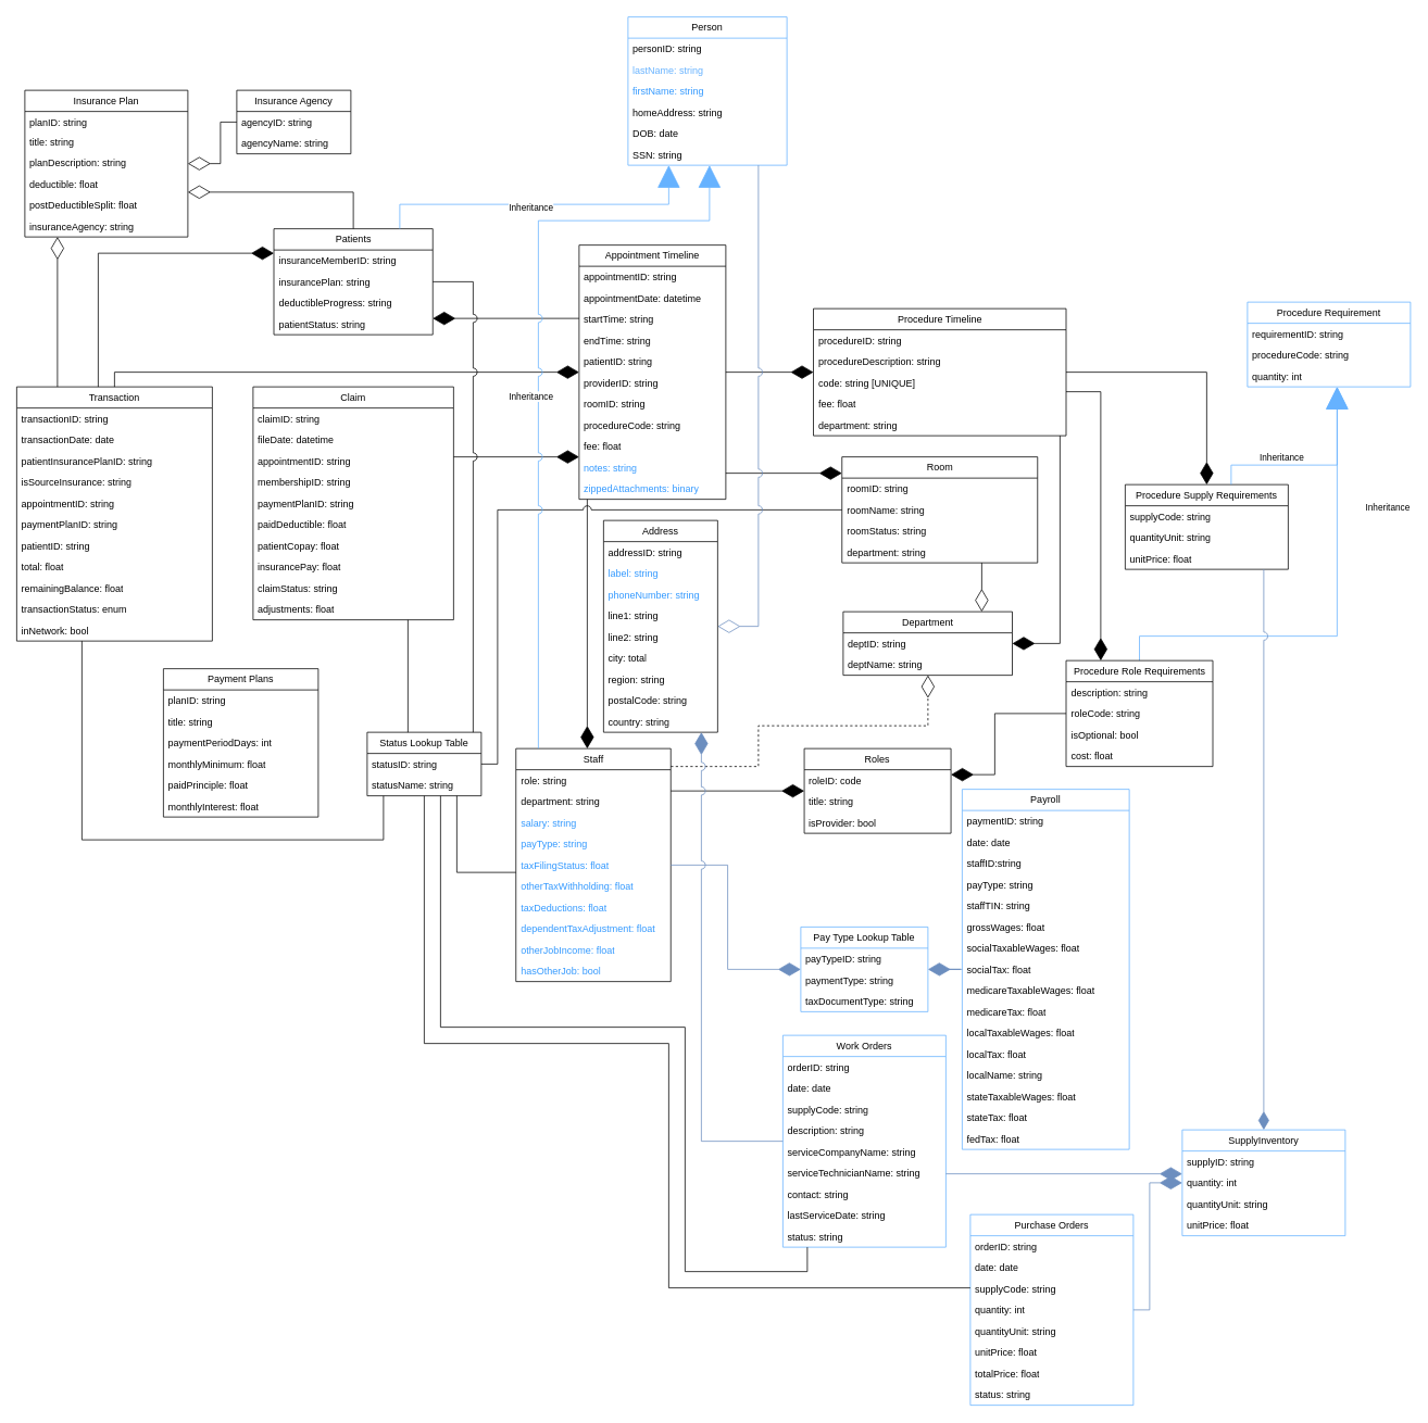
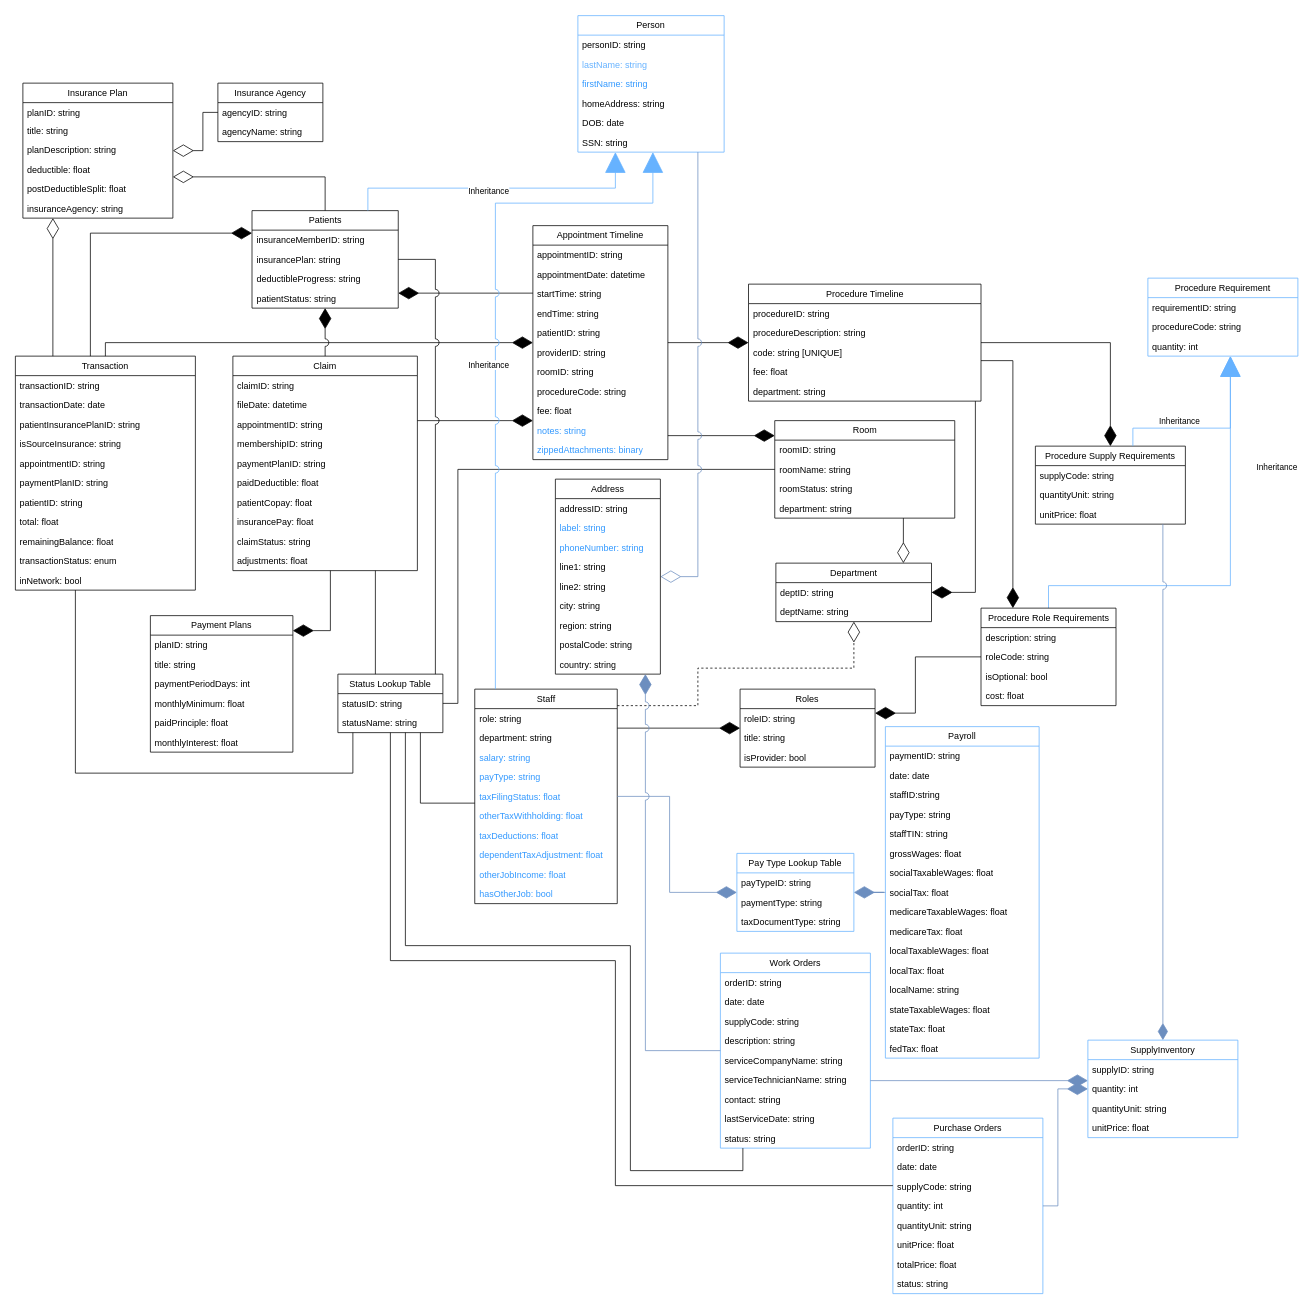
+ <mxCell id="119" style="rounded=0;orthogonalLoop=1;jettySize=auto;html=1;edgeStyle=orthogonalEdgeStyle;jumpStyle=arc;comic=0;jiggle=6;backgroundOutline=0;endSize=25;startSize=25;jumpSize=10;endArrow=diamondThin;endFill=1;startArrow=none;startFill=0;" parent="1" source="108" target="2" edge="1"><mxGeometry relative="1" as="geometry"><Array as="points"><mxPoint x="433" y="380" /></Array></mxGeometry></mxCell>
- <mxCell id="61" style="rounded=0;orthogonalLoop=1;jettySize=auto;html=1;edgeStyle=orthogonalEdgeStyle;jumpStyle=arc;comic=0;jiggle=6;backgroundOutline=0;endSize=25;startSize=25;jumpSize=10;endArrow=diamondThin;endFill=1;startArrow=none;startFill=0;" parent="1" source="32" target="45" edge="1"><mxGeometry relative="1" as="geometry"><Array as="points"><mxPoint x="720" y="740" /><mxPoint x="720" y="740" /></Array><mxPoint x="1045" y="927" as="targetPoint" /></mxGeometry></mxCell>
- <mxCell id="13" value="city: total" style="text;strokeColor=none;fillColor=none;align=left;verticalAlign=top;spacingLeft=4;spacingRight=4;overflow=hidden;rotatable=0;points=[[0,0.5],[1,0.5]];portConstraint=eastwest;whiteSpace=wrap;html=1;comic=0;jiggle=6;backgroundOutline=0;" parent="7" vertex="1"><mxGeometry y="156" width="140" height="26" as="geometry" /></mxCell>
+ <mxCell id="13" value="city: string" style="text;strokeColor=none;fillColor=none;align=left;verticalAlign=top;spacingLeft=4;spacingRight=4;overflow=hidden;rotatable=0;points=[[0,0.5],[1,0.5]];portConstraint=eastwest;whiteSpace=wrap;html=1;comic=0;jiggle=6;backgroundOutline=0;" parent="7" vertex="1"><mxGeometry y="156" width="140" height="26" as="geometry" /></mxCell>
+ <mxCell id="121" style="rounded=0;orthogonalLoop=1;jettySize=auto;html=1;edgeStyle=orthogonalEdgeStyle;jumpStyle=arc;comic=0;jiggle=6;backgroundOutline=0;endSize=25;startSize=25;jumpSize=10;endArrow=diamondThin;endFill=1;startArrow=none;startFill=0;" parent="1" source="108" target="97" edge="1"><mxGeometry relative="1" as="geometry"><Array as="points"><mxPoint x="440" y="840" /></Array></mxGeometry></mxCell>
- <mxCell id="29" value="roleID: code " style="text;strokeColor=none;fillColor=none;align=left;verticalAlign=top;spacingLeft=4;spacingRight=4;overflow=hidden;rotatable=0;points=[[0,0.5],[1,0.5]];portConstraint=eastwest;whiteSpace=wrap;html=1;comic=0;jiggle=6;backgroundOutline=0;" parent="28" vertex="1"><mxGeometry y="26" width="180" height="26" as="geometry" /></mxCell>
+ <mxCell id="29" value="roleID: string " style="text;strokeColor=none;fillColor=none;align=left;verticalAlign=top;spacingLeft=4;spacingRight=4;overflow=hidden;rotatable=0;points=[[0,0.5],[1,0.5]];portConstraint=eastwest;whiteSpace=wrap;html=1;comic=0;jiggle=6;backgroundOutline=0;" parent="28" vertex="1"><mxGeometry y="26" width="180" height="26" as="geometry" /></mxCell>
